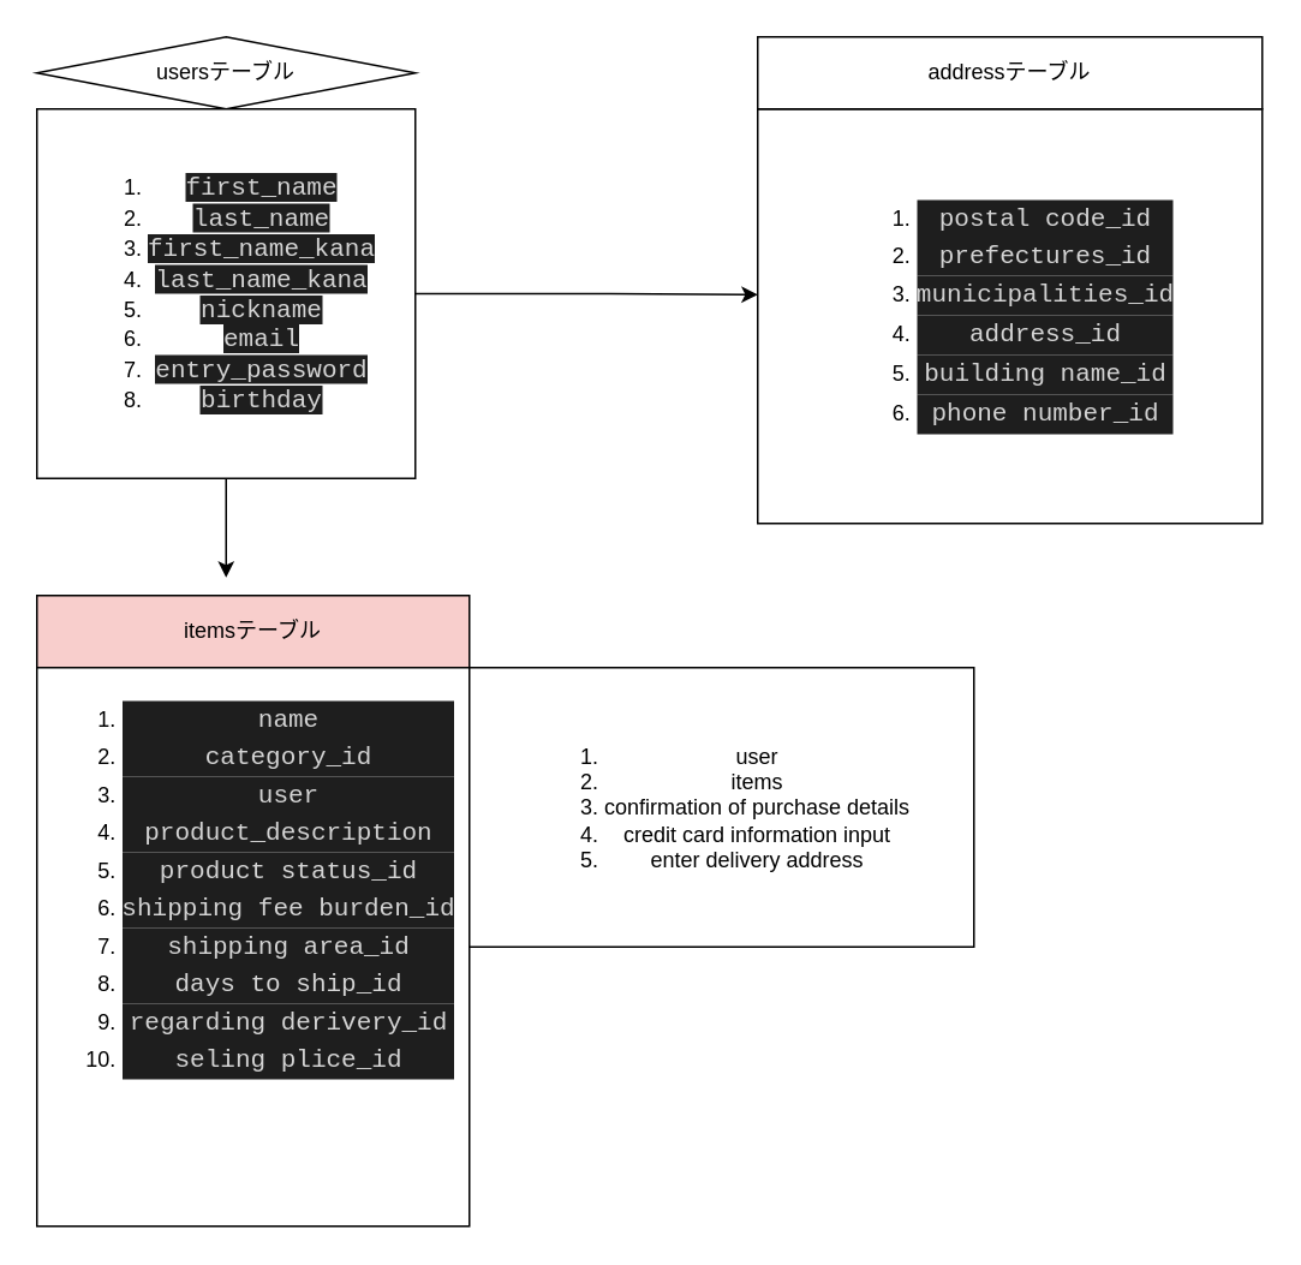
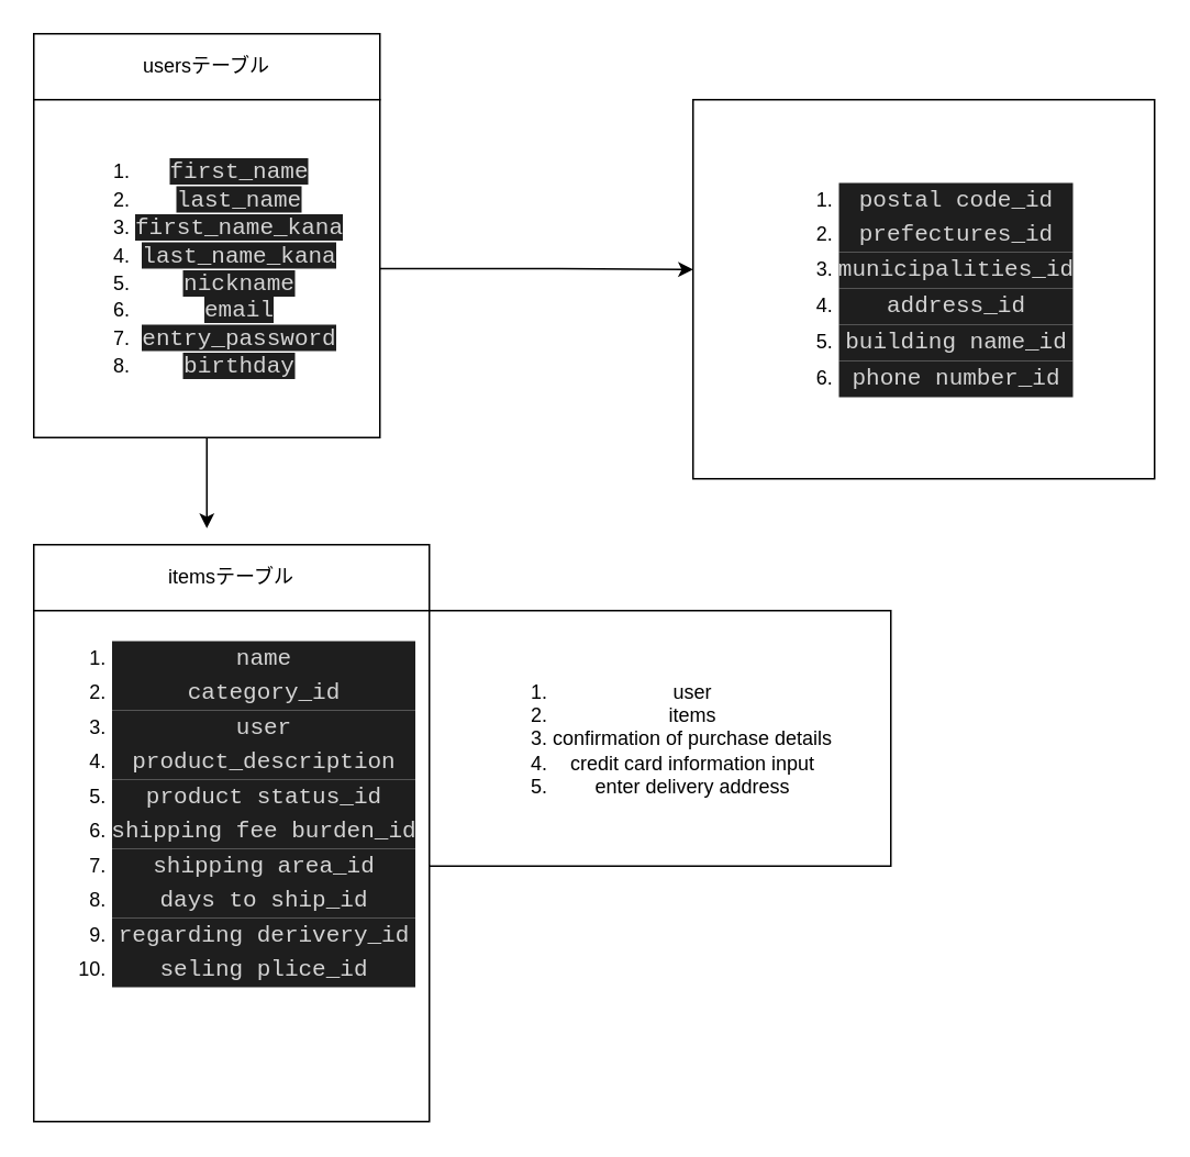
- <mxCell id="3" value="usersテーブル" style="rhombus;whiteSpace=wrap;html=1;sketch=0;" parent="1" vertex="1"><mxGeometry x="20" y="20" width="210" height="40" as="geometry" /></mxCell>
+ <mxCell id="3" value="usersテーブル" style="rounded=0;whiteSpace=wrap;html=1;sketch=0;" parent="1" vertex="1"><mxGeometry x="20" y="20" width="210" height="40" as="geometry" /></mxCell>
- <mxCell id="10" value="addressテーブル" style="whiteSpace=wrap;html=1;rounded=0;sketch=0;align=center;" parent="1" vertex="1"><mxGeometry x="420" y="20" width="280" height="40" as="geometry" /></mxCell>
- <mxCell id="7" value="itemsテーブル" style="rounded=0;whiteSpace=wrap;html=1;sketch=0;fillColor=#f8cecc;" parent="1" vertex="1"><mxGeometry x="20" y="330" width="240" height="40" as="geometry" /></mxCell>
+ <mxCell id="7" value="itemsテーブル" style="rounded=0;whiteSpace=wrap;html=1;sketch=0;" parent="1" vertex="1"><mxGeometry x="20" y="330" width="240" height="40" as="geometry" /></mxCell>
